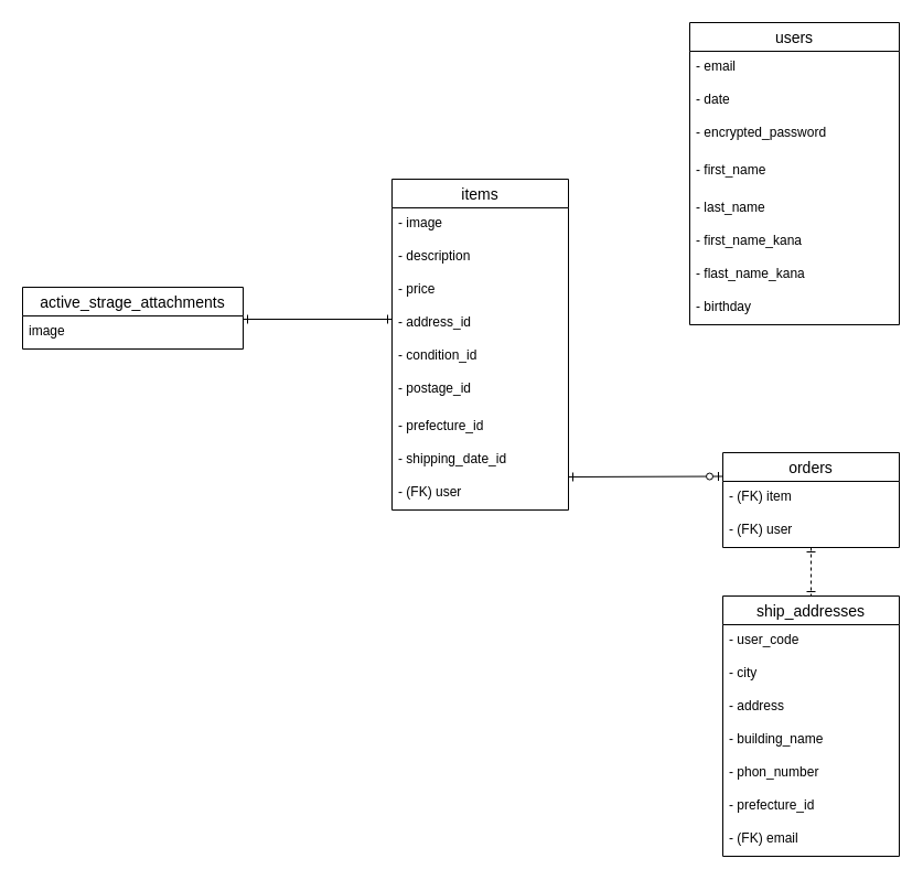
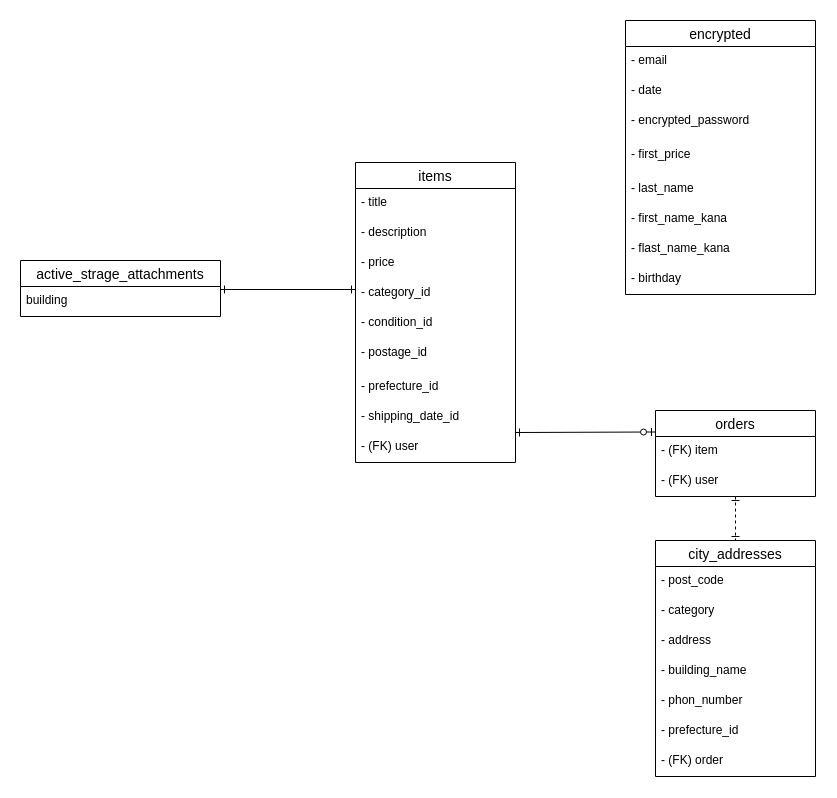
- <mxCell id="2" value="users" style="swimlane;fontStyle=0;childLayout=stackLayout;horizontal=1;startSize=26;horizontalStack=0;resizeParent=1;resizeParentMax=0;resizeLast=0;collapsible=1;marginBottom=0;align=center;fontSize=14;" parent="1" vertex="1"><mxGeometry x="625" y="20" width="190" height="274" as="geometry" /></mxCell>
+ <mxCell id="2" value="encrypted" style="swimlane;fontStyle=0;childLayout=stackLayout;horizontal=1;startSize=26;horizontalStack=0;resizeParent=1;resizeParentMax=0;resizeLast=0;collapsible=1;marginBottom=0;align=center;fontSize=14;" parent="1" vertex="1"><mxGeometry x="625" y="20" width="190" height="274" as="geometry" /></mxCell>
- <mxCell id="6" value="- first_name " style="text;strokeColor=none;fillColor=none;spacingLeft=4;spacingRight=4;overflow=hidden;rotatable=0;points=[[0,0.5],[1,0.5]];portConstraint=eastwest;fontSize=12;" parent="2" vertex="1"><mxGeometry y="120" width="190" height="34" as="geometry" /></mxCell>
+ <mxCell id="6" value="- first_price " style="text;strokeColor=none;fillColor=none;spacingLeft=4;spacingRight=4;overflow=hidden;rotatable=0;points=[[0,0.5],[1,0.5]];portConstraint=eastwest;fontSize=12;" parent="2" vertex="1"><mxGeometry y="120" width="190" height="34" as="geometry" /></mxCell>
- <mxCell id="12" value="- image" style="text;strokeColor=none;fillColor=none;spacingLeft=4;spacingRight=4;overflow=hidden;rotatable=0;points=[[0,0.5],[1,0.5]];portConstraint=eastwest;fontSize=12;" parent="11" vertex="1"><mxGeometry y="26" width="160" height="30" as="geometry" /></mxCell>
+ <mxCell id="12" value="- title" style="text;strokeColor=none;fillColor=none;spacingLeft=4;spacingRight=4;overflow=hidden;rotatable=0;points=[[0,0.5],[1,0.5]];portConstraint=eastwest;fontSize=12;" parent="11" vertex="1"><mxGeometry y="26" width="160" height="30" as="geometry" /></mxCell>
- <mxCell id="15" value="- address_id" style="text;strokeColor=none;fillColor=none;spacingLeft=4;spacingRight=4;overflow=hidden;rotatable=0;points=[[0,0.5],[1,0.5]];portConstraint=eastwest;fontSize=12;" parent="11" vertex="1"><mxGeometry y="116" width="160" height="30" as="geometry" /></mxCell>
+ <mxCell id="15" value="- category_id" style="text;strokeColor=none;fillColor=none;spacingLeft=4;spacingRight=4;overflow=hidden;rotatable=0;points=[[0,0.5],[1,0.5]];portConstraint=eastwest;fontSize=12;" parent="11" vertex="1"><mxGeometry y="116" width="160" height="30" as="geometry" /></mxCell>
- <mxCell id="35" value="image" style="text;strokeColor=none;fillColor=none;spacingLeft=4;spacingRight=4;overflow=hidden;rotatable=0;points=[[0,0.5],[1,0.5]];portConstraint=eastwest;fontSize=12;" parent="34" vertex="1"><mxGeometry y="26" width="200" height="30" as="geometry" /></mxCell>
+ <mxCell id="35" value="building" style="text;strokeColor=none;fillColor=none;spacingLeft=4;spacingRight=4;overflow=hidden;rotatable=0;points=[[0,0.5],[1,0.5]];portConstraint=eastwest;fontSize=12;" parent="34" vertex="1"><mxGeometry y="26" width="200" height="30" as="geometry" /></mxCell>
- <mxCell id="25" value="ship_addresses" style="swimlane;fontStyle=0;childLayout=stackLayout;horizontal=1;startSize=26;horizontalStack=0;resizeParent=1;resizeParentMax=0;resizeLast=0;collapsible=1;marginBottom=0;align=center;fontSize=14;" parent="1" vertex="1"><mxGeometry x="655" y="540" width="160" height="236" as="geometry"><mxRectangle x="640" y="280" width="120" height="26" as="alternateBounds" /></mxGeometry></mxCell>
+ <mxCell id="25" value="city_addresses" style="swimlane;fontStyle=0;childLayout=stackLayout;horizontal=1;startSize=26;horizontalStack=0;resizeParent=1;resizeParentMax=0;resizeLast=0;collapsible=1;marginBottom=0;align=center;fontSize=14;" parent="1" vertex="1"><mxGeometry x="655" y="540" width="160" height="236" as="geometry"><mxRectangle x="640" y="280" width="120" height="26" as="alternateBounds" /></mxGeometry></mxCell>
- <mxCell id="26" value="- user_code" style="text;strokeColor=none;fillColor=none;spacingLeft=4;spacingRight=4;overflow=hidden;rotatable=0;points=[[0,0.5],[1,0.5]];portConstraint=eastwest;fontSize=12;" parent="25" vertex="1"><mxGeometry y="26" width="160" height="30" as="geometry" /></mxCell>
+ <mxCell id="26" value="- post_code" style="text;strokeColor=none;fillColor=none;spacingLeft=4;spacingRight=4;overflow=hidden;rotatable=0;points=[[0,0.5],[1,0.5]];portConstraint=eastwest;fontSize=12;" parent="25" vertex="1"><mxGeometry y="26" width="160" height="30" as="geometry" /></mxCell>
- <mxCell id="27" value="- city" style="text;strokeColor=none;fillColor=none;spacingLeft=4;spacingRight=4;overflow=hidden;rotatable=0;points=[[0,0.5],[1,0.5]];portConstraint=eastwest;fontSize=12;" parent="25" vertex="1"><mxGeometry y="56" width="160" height="30" as="geometry" /></mxCell>
+ <mxCell id="27" value="- category" style="text;strokeColor=none;fillColor=none;spacingLeft=4;spacingRight=4;overflow=hidden;rotatable=0;points=[[0,0.5],[1,0.5]];portConstraint=eastwest;fontSize=12;" parent="25" vertex="1"><mxGeometry y="56" width="160" height="30" as="geometry" /></mxCell>
- <mxCell id="32" value="- (FK) email" style="text;strokeColor=none;fillColor=none;spacingLeft=4;spacingRight=4;overflow=hidden;rotatable=0;points=[[0,0.5],[1,0.5]];portConstraint=eastwest;fontSize=12;" parent="25" vertex="1"><mxGeometry y="206" width="160" height="30" as="geometry" /></mxCell>
+ <mxCell id="32" value="- (FK) order" style="text;strokeColor=none;fillColor=none;spacingLeft=4;spacingRight=4;overflow=hidden;rotatable=0;points=[[0,0.5],[1,0.5]];portConstraint=eastwest;fontSize=12;" parent="25" vertex="1"><mxGeometry y="206" width="160" height="30" as="geometry" /></mxCell>
